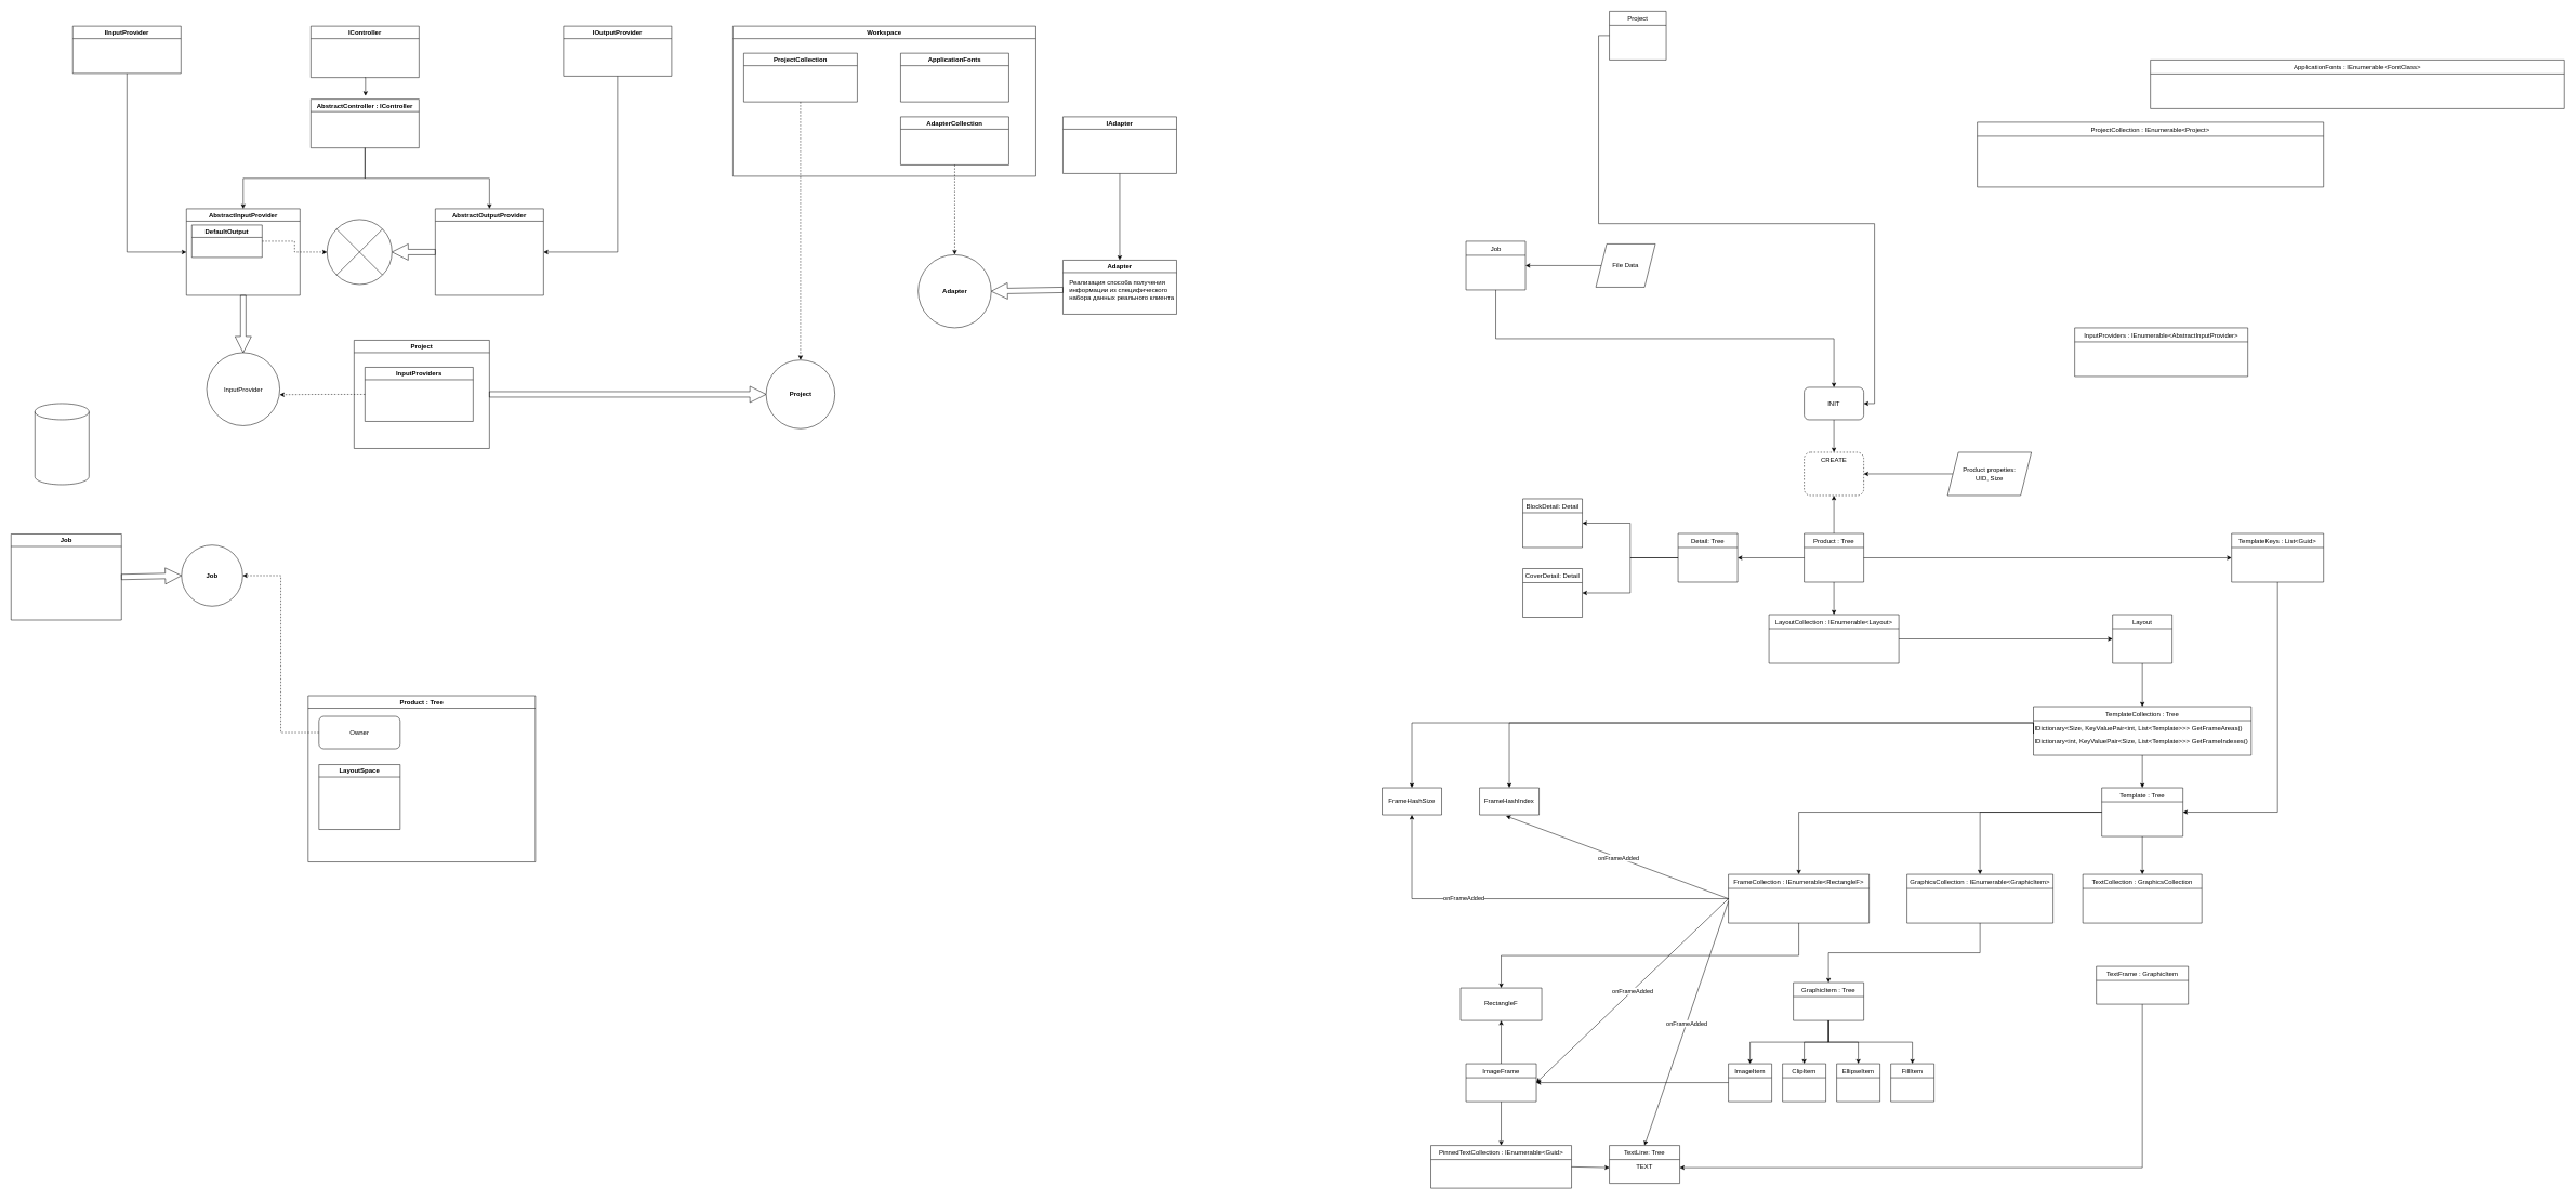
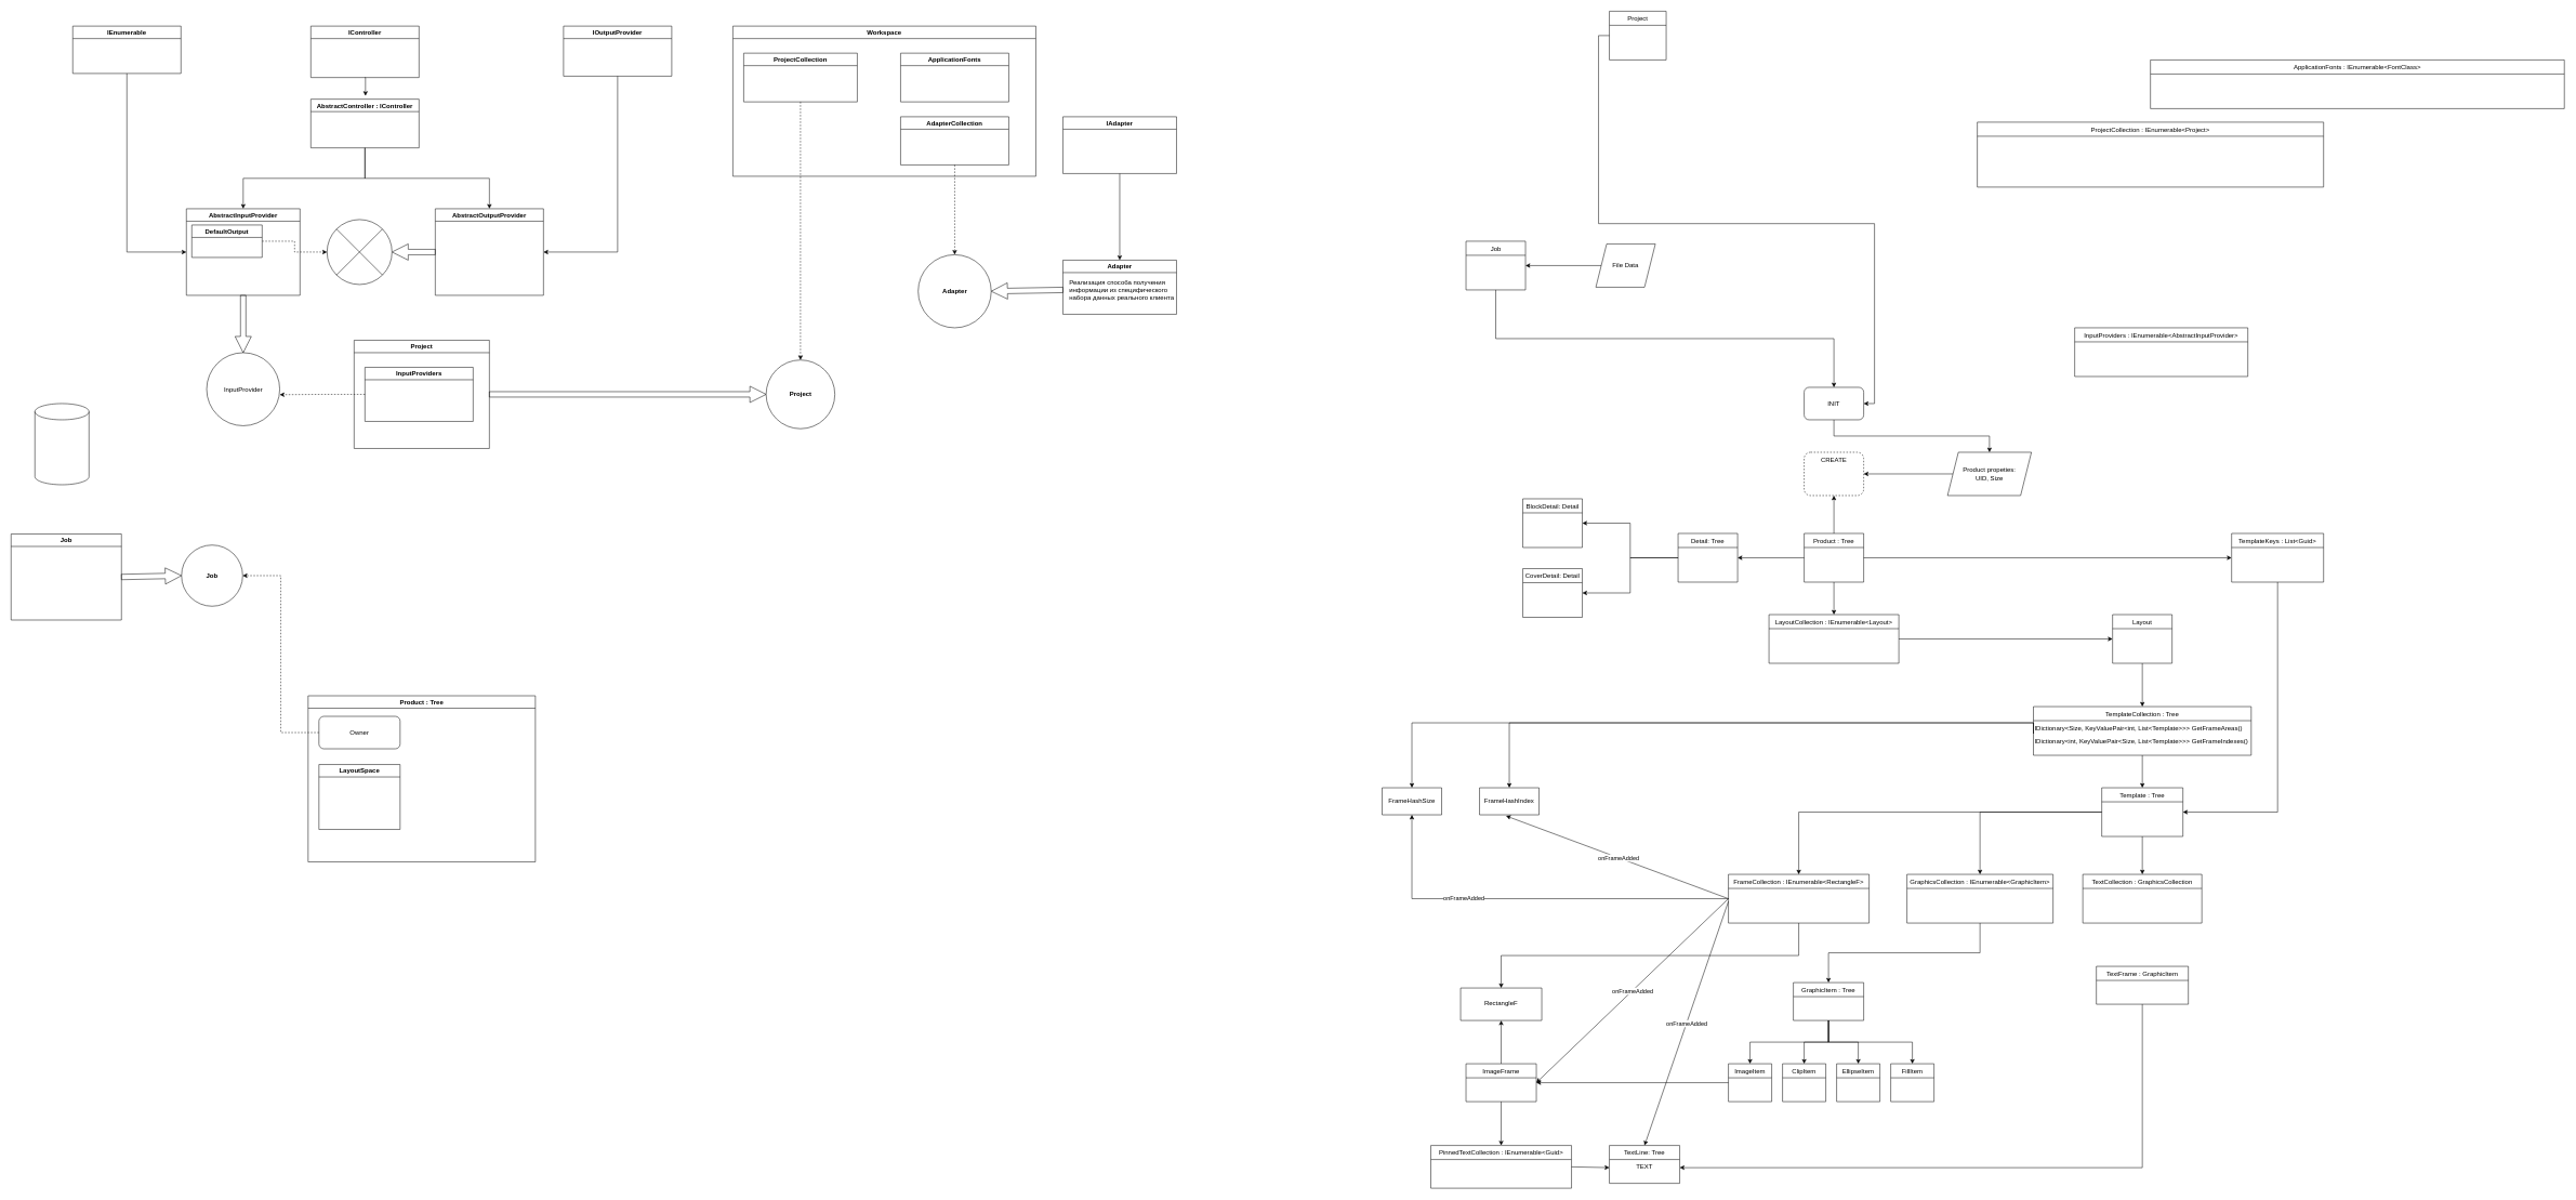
- <mxCell id="95" value="IInputProvider" style="swimlane;" vertex="1" parent="1"><mxGeometry x="134" y="47.5" width="200" height="87.5" as="geometry" /></mxCell>
+ <mxCell id="95" value="IEnumerable" style="swimlane;" vertex="1" parent="1"><mxGeometry x="134" y="47.5" width="200" height="87.5" as="geometry" /></mxCell>
- <mxCell id="67" style="edgeStyle=orthogonalEdgeStyle;rounded=0;orthogonalLoop=1;jettySize=auto;html=1;exitX=0.5;exitY=1;exitDx=0;exitDy=0;" parent="1" source="68" target="69" edge="1"><mxGeometry relative="1" as="geometry" /></mxCell>
+ <mxCell id="67" style="edgeStyle=orthogonalEdgeStyle;rounded=0;orthogonalLoop=1;jettySize=auto;html=1;exitX=0.5;exitY=1;exitDx=0;exitDy=0;" parent="1" source="68" target="71" edge="1"><mxGeometry relative="1" as="geometry" /></mxCell>
